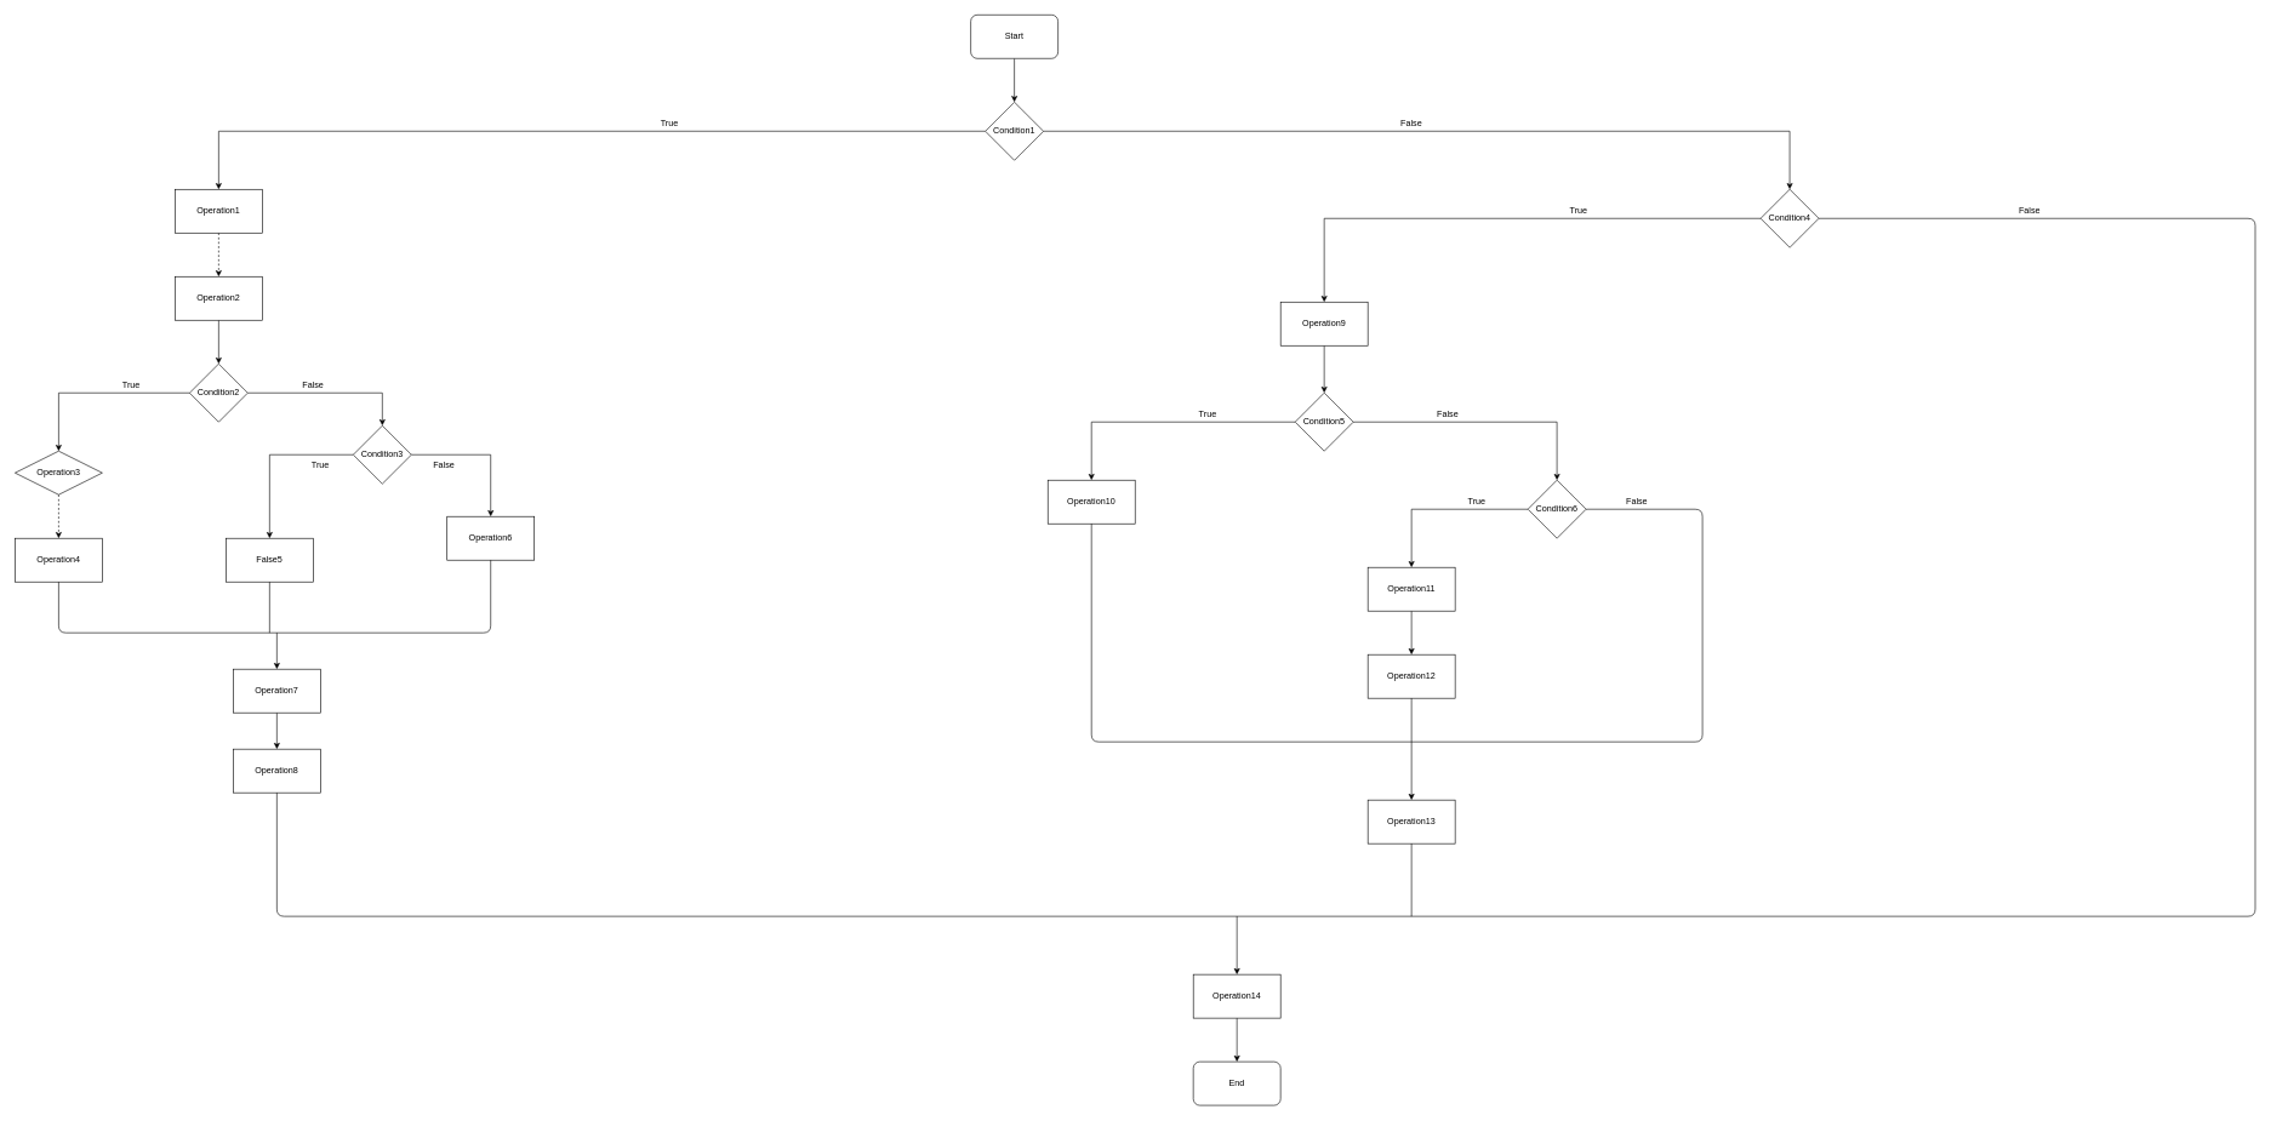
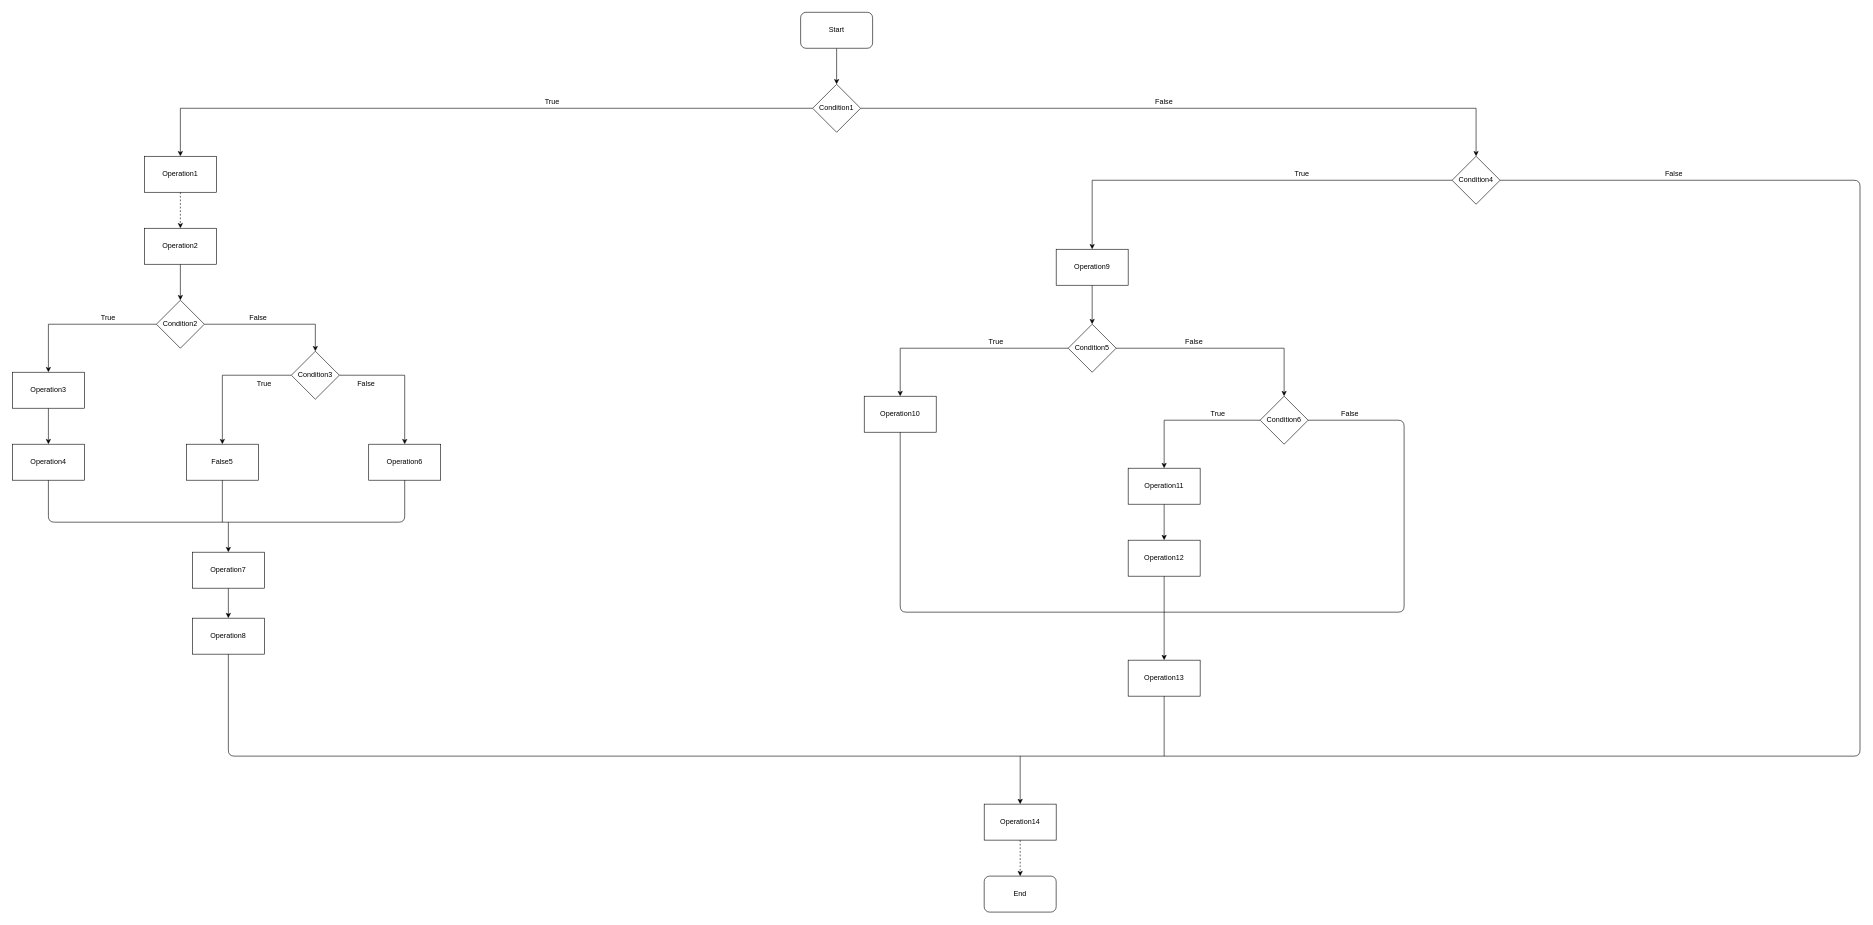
- <mxCell id="15" value="Operation3" style="rhombus;whiteSpace=wrap;html=1;" vertex="1" parent="1"><mxGeometry x="20" y="620" width="120" height="60" as="geometry" /></mxCell>
+ <mxCell id="15" value="Operation3" style="rounded=0;whiteSpace=wrap;html=1;" vertex="1" parent="1"><mxGeometry x="20" y="620" width="120" height="60" as="geometry" /></mxCell>
- <mxCell id="14" style="edgeStyle=orthogonalEdgeStyle;rounded=0;orthogonalLoop=1;jettySize=auto;html=1;dashed=1;" edge="1" parent="1" source="15" target="16"><mxGeometry relative="1" as="geometry" /></mxCell>
+ <mxCell id="14" style="edgeStyle=orthogonalEdgeStyle;rounded=0;orthogonalLoop=1;jettySize=auto;html=1;" edge="1" parent="1" source="15" target="16"><mxGeometry relative="1" as="geometry" /></mxCell>
- <mxCell id="20" value="Operation6" style="rounded=0;whiteSpace=wrap;html=1;" vertex="1" parent="1"><mxGeometry x="614" y="710" width="120" height="60" as="geometry" /></mxCell>
+ <mxCell id="20" value="Operation6" style="rounded=0;whiteSpace=wrap;html=1;" vertex="1" parent="1"><mxGeometry x="614" y="740" width="120" height="60" as="geometry" /></mxCell>
- <mxCell id="47" style="edgeStyle=orthogonalEdgeStyle;rounded=0;orthogonalLoop=1;jettySize=auto;html=1;" edge="1" parent="1" source="48" target="62"><mxGeometry relative="1" as="geometry" /></mxCell>
+ <mxCell id="47" style="edgeStyle=orthogonalEdgeStyle;rounded=0;orthogonalLoop=1;jettySize=auto;html=1;dashed=1;" edge="1" parent="1" source="48" target="62"><mxGeometry relative="1" as="geometry" /></mxCell>
